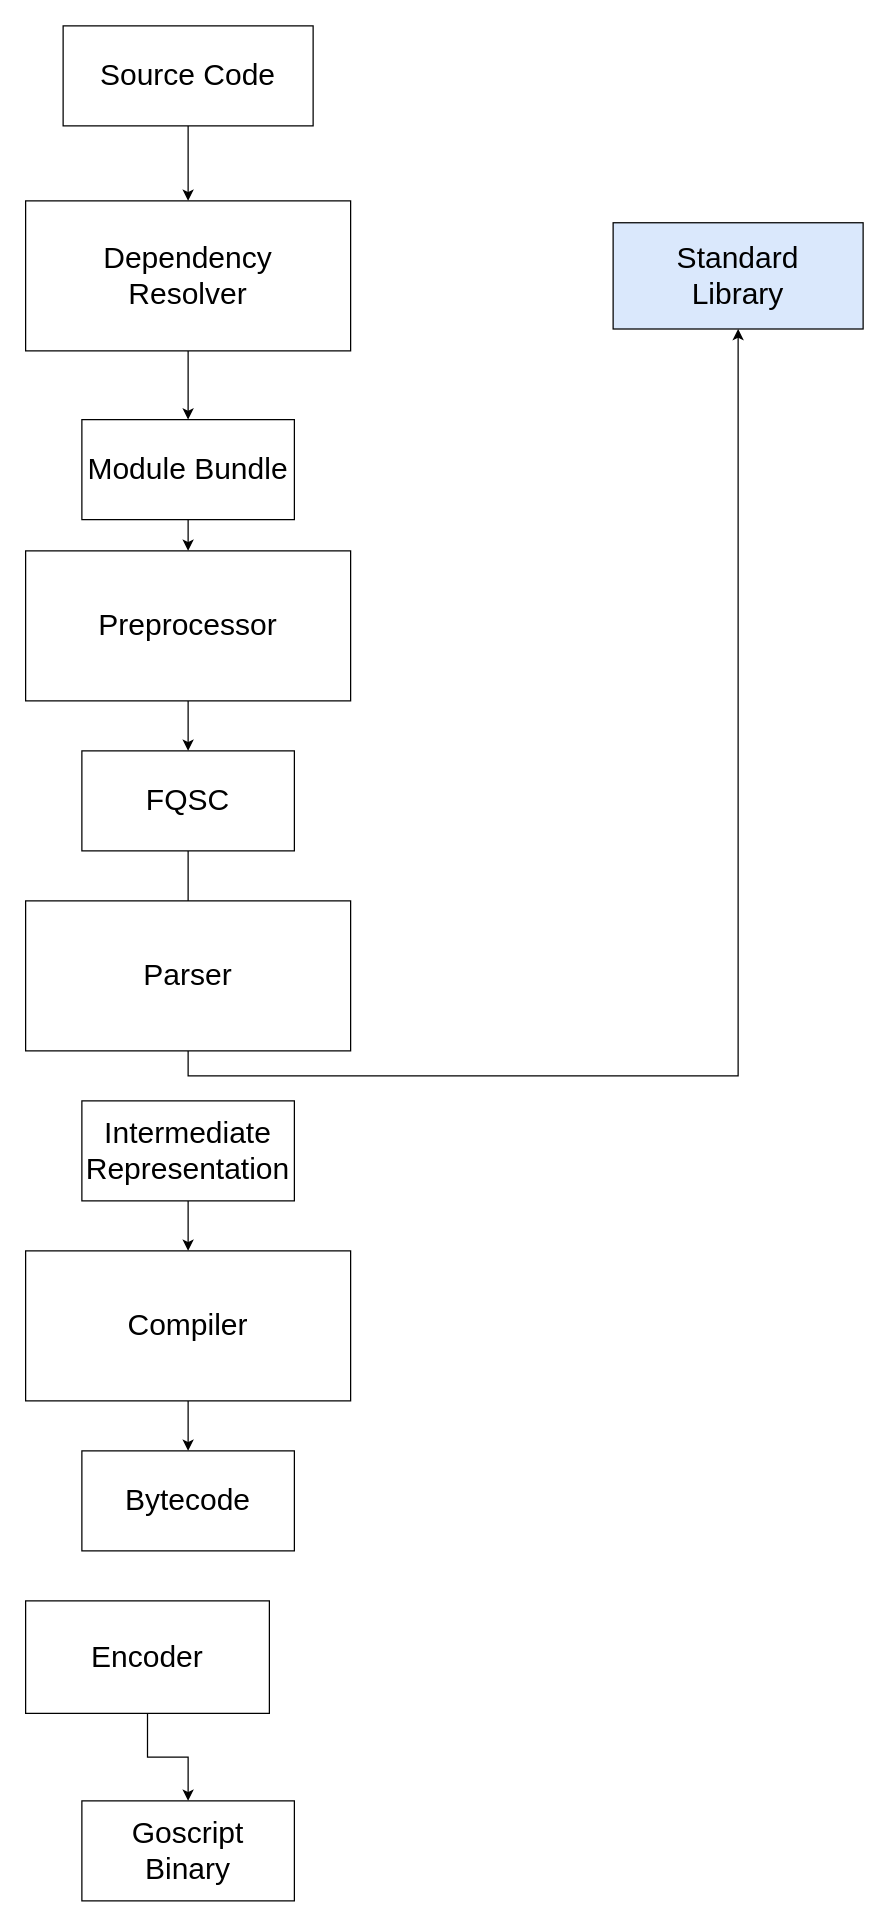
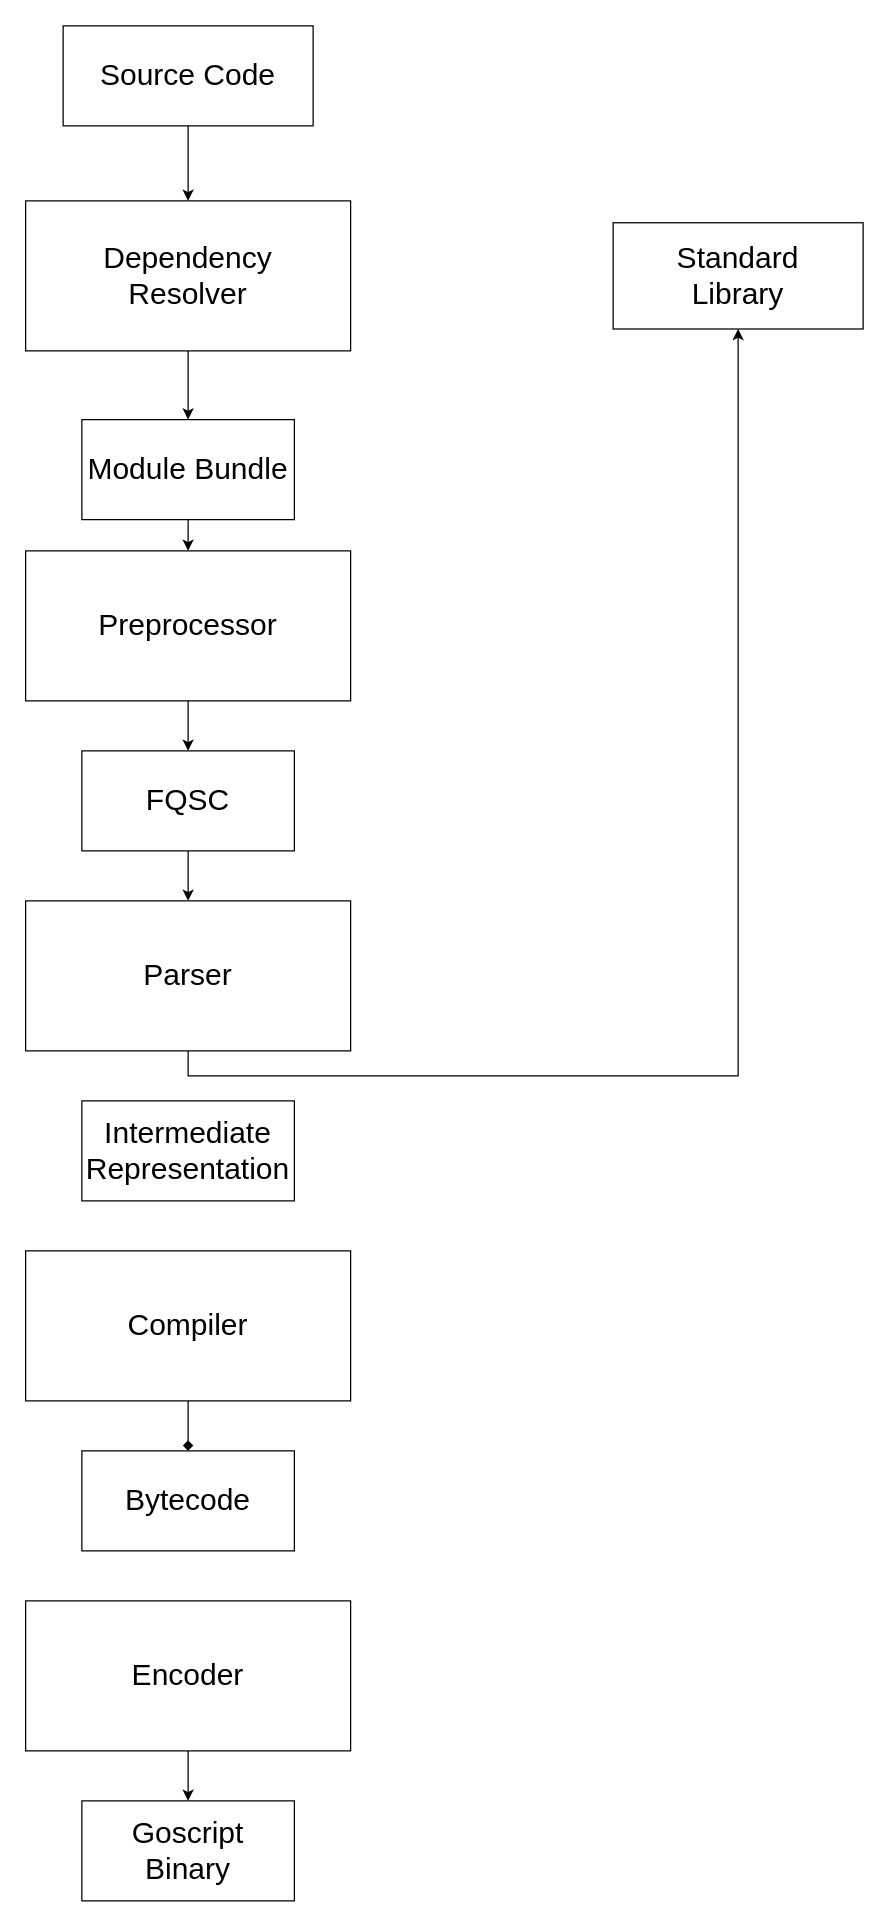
- <mxCell id="4" value="&lt;font style=&quot;font-size: 24px;&quot;&gt;Standard&lt;br&gt;Library&lt;/font&gt;" style="rounded=0;whiteSpace=wrap;html=1;fontSize=18;fillColor=#dae8fc;" vertex="1" parent="1"><mxGeometry x="490" y="177.5" width="200" height="85" as="geometry" /></mxCell>
+ <mxCell id="4" value="&lt;font style=&quot;font-size: 24px;&quot;&gt;Standard&lt;br&gt;Library&lt;/font&gt;" style="rounded=0;whiteSpace=wrap;html=1;fontSize=18;" vertex="1" parent="1"><mxGeometry x="490" y="177.5" width="200" height="85" as="geometry" /></mxCell>
- <mxCell id="9" style="edgeStyle=orthogonalEdgeStyle;rounded=0;orthogonalLoop=1;jettySize=auto;html=1;exitX=0.5;exitY=1;exitDx=0;exitDy=0;entryX=0.5;entryY=0;entryDx=0;entryDy=0;fontSize=24;endArrow=none;" edge="1" parent="1" source="10" target="14"><mxGeometry relative="1" as="geometry" /></mxCell>
+ <mxCell id="9" style="edgeStyle=orthogonalEdgeStyle;rounded=0;orthogonalLoop=1;jettySize=auto;html=1;exitX=0.5;exitY=1;exitDx=0;exitDy=0;entryX=0.5;entryY=0;entryDx=0;entryDy=0;fontSize=24;" edge="1" parent="1" source="10" target="14"><mxGeometry relative="1" as="geometry" /></mxCell>
- <mxCell id="15" style="edgeStyle=orthogonalEdgeStyle;rounded=0;orthogonalLoop=1;jettySize=auto;html=1;exitX=0.5;exitY=1;exitDx=0;exitDy=0;entryX=0.5;entryY=0;entryDx=0;entryDy=0;fontSize=24;" edge="1" parent="1" source="16" target="18"><mxGeometry relative="1" as="geometry" /></mxCell>
- <mxCell id="17" style="edgeStyle=orthogonalEdgeStyle;rounded=0;orthogonalLoop=1;jettySize=auto;html=1;exitX=0.5;exitY=1;exitDx=0;exitDy=0;entryX=0.5;entryY=0;entryDx=0;entryDy=0;fontSize=24;" edge="1" parent="1" source="18" target="19"><mxGeometry relative="1" as="geometry" /></mxCell>
+ <mxCell id="17" style="edgeStyle=orthogonalEdgeStyle;rounded=0;orthogonalLoop=1;jettySize=auto;html=1;exitX=0.5;exitY=1;exitDx=0;exitDy=0;entryX=0.5;entryY=0;entryDx=0;entryDy=0;fontSize=24;endArrow=diamond;" edge="1" parent="1" source="18" target="19"><mxGeometry relative="1" as="geometry" /></mxCell>
- <mxCell id="21" value="&lt;span style=&quot;font-size: 24px;&quot;&gt;Encoder&lt;/span&gt;" style="rounded=0;whiteSpace=wrap;html=1;fontSize=18;" vertex="1" parent="1"><mxGeometry x="20" y="1280" width="195" height="90" as="geometry" /></mxCell>
+ <mxCell id="21" value="&lt;span style=&quot;font-size: 24px;&quot;&gt;Encoder&lt;/span&gt;" style="rounded=0;whiteSpace=wrap;html=1;fontSize=18;" vertex="1" parent="1"><mxGeometry x="20" y="1280" width="260" height="120" as="geometry" /></mxCell>
